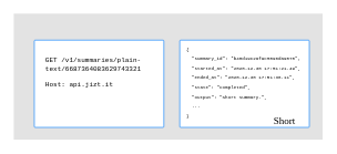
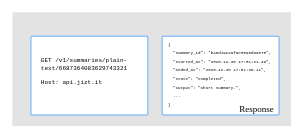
- <mxCell id="6" value="&lt;div style=&quot;font-size: 10px&quot;&gt;&lt;font style=&quot;font-size: 10px&quot;&gt;GET /v1/summaries/plain-text/6687364083629743321&lt;/font&gt;&lt;/div&gt;&lt;div style=&quot;font-size: 10px&quot;&gt;&lt;font style=&quot;font-size: 10px&quot;&gt;&lt;br&gt;&lt;/font&gt;&lt;/div&gt;&lt;div style=&quot;font-size: 10px&quot;&gt;&lt;font style=&quot;font-size: 10px&quot;&gt;Host: api.jizt.it&lt;br&gt;&lt;/font&gt;&lt;/div&gt;" style="text;html=1;fillColor=none;align=left;verticalAlign=middle;rounded=0;labelPosition=center;verticalLabelPosition=middle;fontFamily=Courier New;labelBorderColor=none;spacing=0;spacingLeft=0;whiteSpace=wrap;" vertex="1" parent="1"><mxGeometry x="68" y="67" width="161" height="84.01" as="geometry" /></mxCell>
+ <mxCell id="6" value="&lt;div style=&quot;font-size: 10px&quot;&gt;&lt;font style=&quot;font-size: 10px&quot;&gt;GET /v1/summaries/plain-text/6687364083629743321&lt;/font&gt;&lt;/div&gt;&lt;div style=&quot;font-size: 10px&quot;&gt;&lt;font style=&quot;font-size: 10px&quot;&gt;&lt;br&gt;&lt;/font&gt;&lt;/div&gt;&lt;div style=&quot;font-size: 10px&quot;&gt;&lt;font style=&quot;font-size: 10px&quot;&gt;Host: api.jizt.it&lt;br&gt;&lt;/font&gt;&lt;/div&gt;" style="text;html=1;fillColor=none;align=left;verticalAlign=middle;rounded=0;labelPosition=center;verticalLabelPosition=middle;fontFamily=Courier New;labelBorderColor=none;spacing=0;spacingLeft=0;whiteSpace=wrap;" vertex="1" parent="1"><mxGeometry x="68" y="77" width="161" height="84.01" as="geometry" /></mxCell>
- <mxCell id="7" value="Short" style="text;html=1;strokeColor=none;fillColor=none;align=center;verticalAlign=middle;whiteSpace=wrap;rounded=0;fontFamily=Ubuntu;fontSource=https%3A%2F%2Ffonts.googleapis.com%2Fcss%3Ffamily%3DUbuntu;fontSize=15;" vertex="1" parent="1"><mxGeometry x="391" y="171.44" width="74" height="20" as="geometry" /></mxCell>
+ <mxCell id="7" value="Response" style="text;html=1;strokeColor=none;fillColor=none;align=center;verticalAlign=middle;whiteSpace=wrap;rounded=0;fontFamily=Ubuntu;fontSource=https%3A%2F%2Ffonts.googleapis.com%2Fcss%3Ffamily%3DUbuntu;fontSize=15;" vertex="1" parent="1"><mxGeometry x="391" y="171.44" width="74" height="20" as="geometry" /></mxCell>
